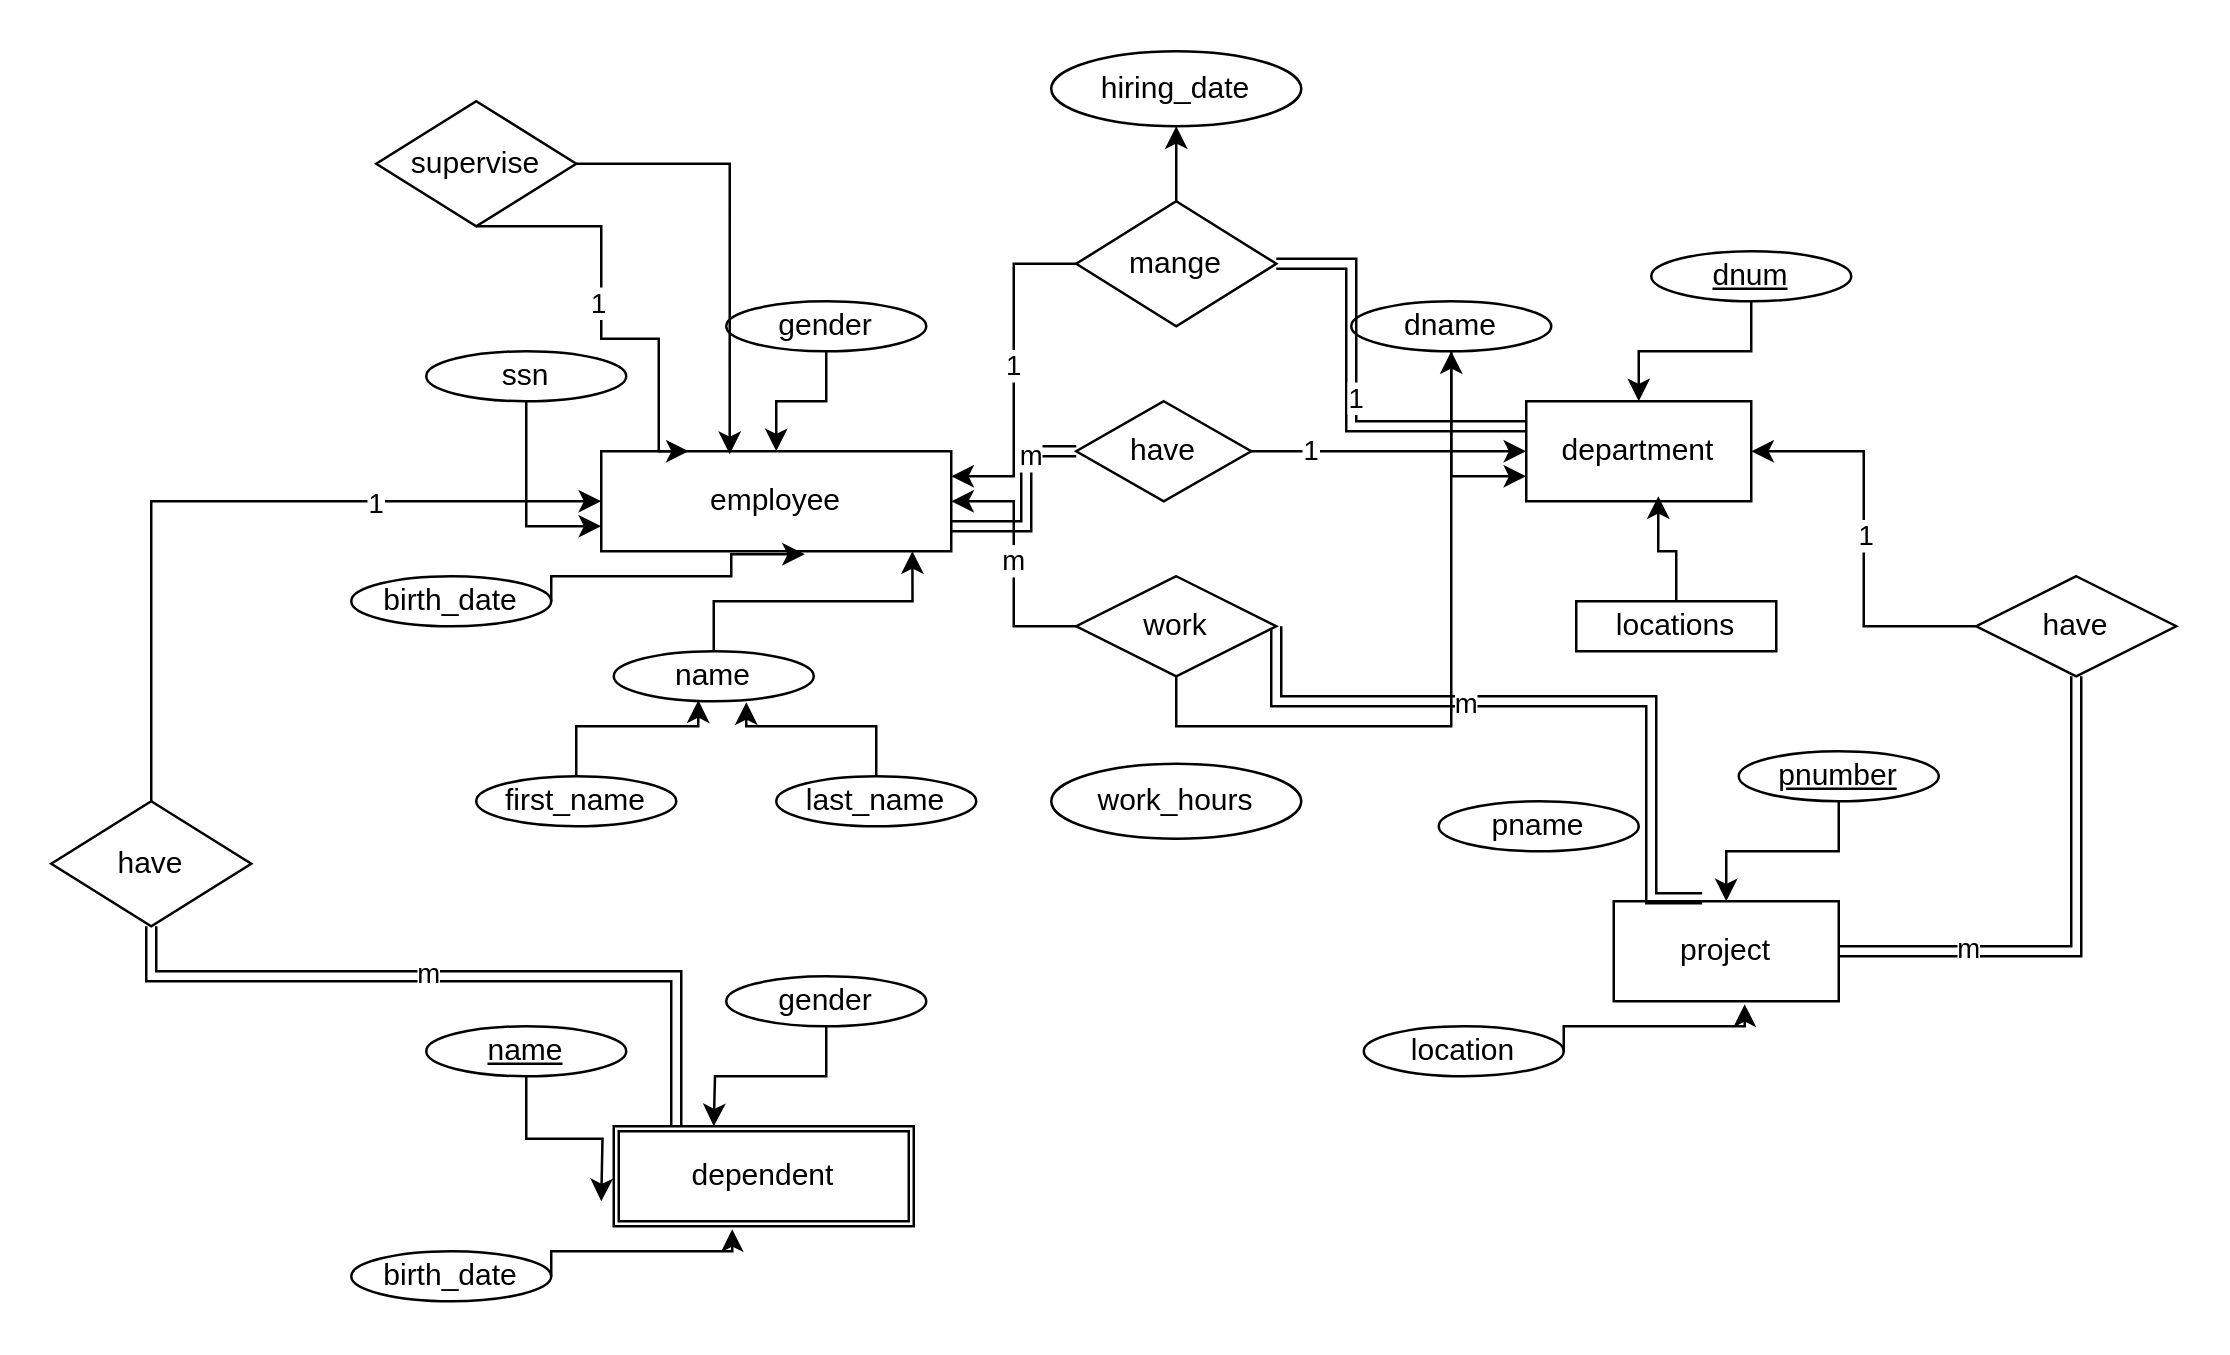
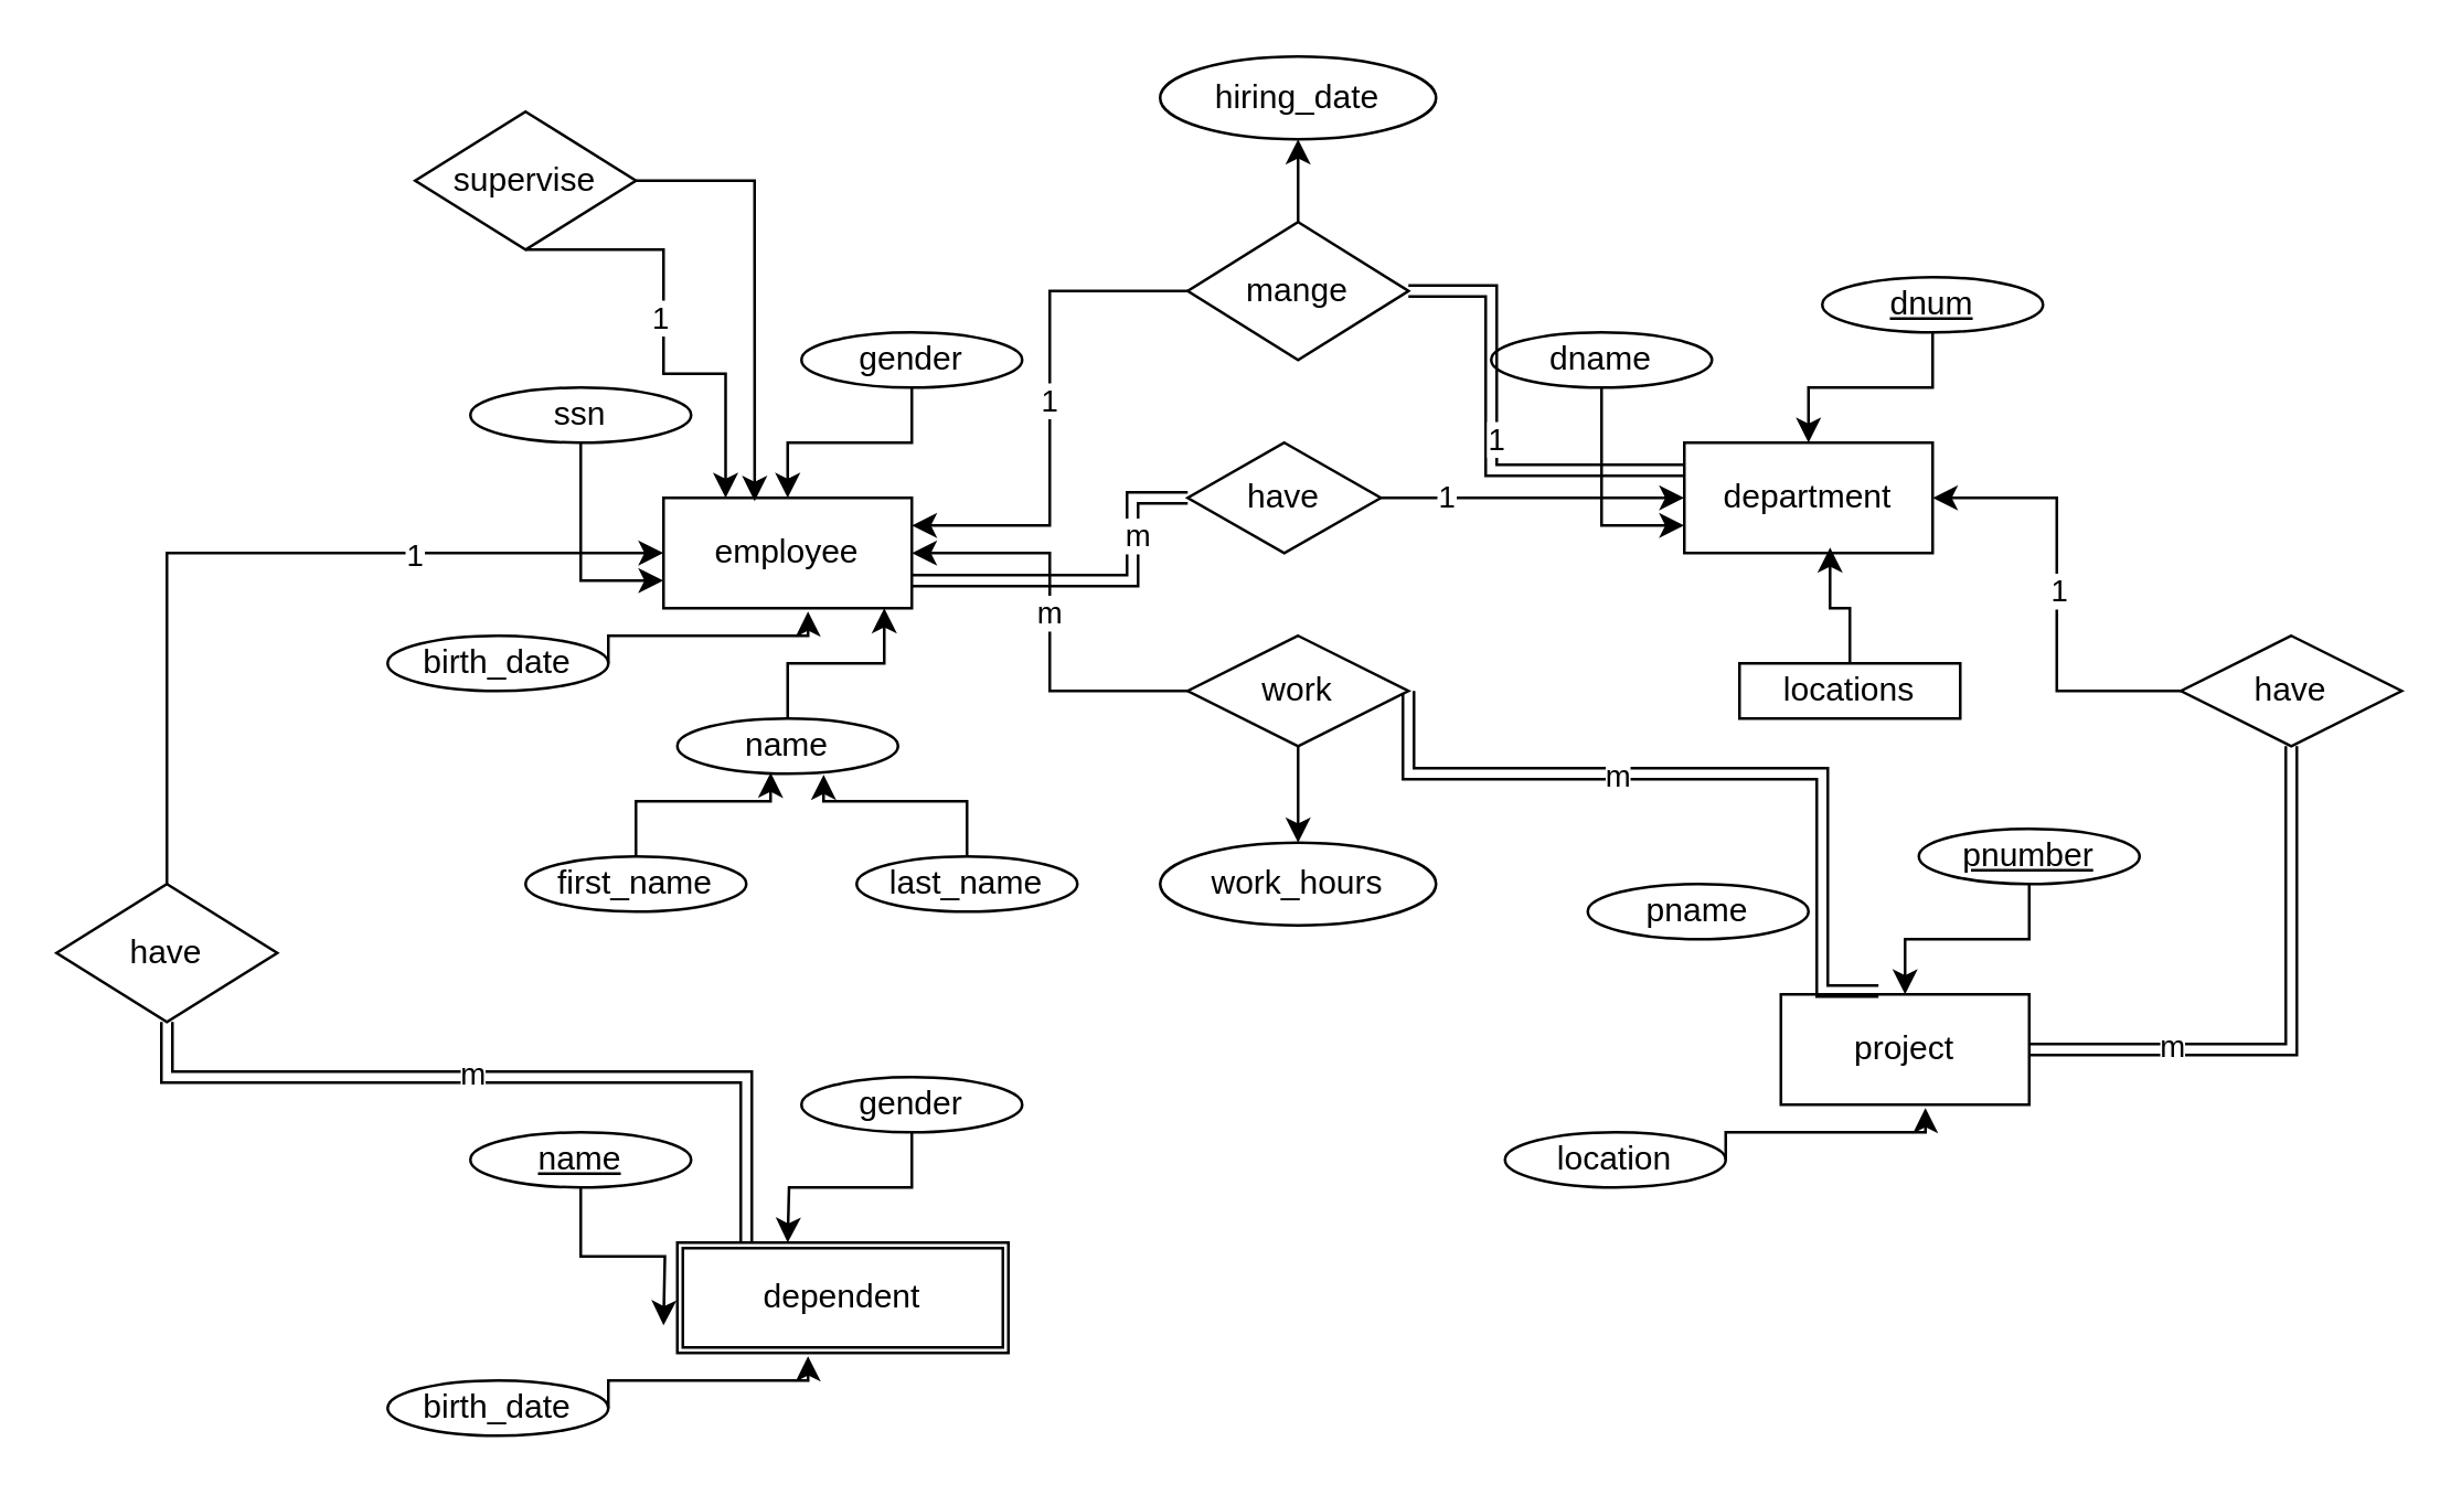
- <mxCell id="2" value="employee" style="rounded=0;whiteSpace=wrap;html=1;" vertex="1" parent="1"><mxGeometry x="240" y="180" width="140" height="40" as="geometry" /></mxCell>
+ <mxCell id="2" value="employee" style="rounded=0;whiteSpace=wrap;html=1;" vertex="1" parent="1"><mxGeometry x="240" y="180" width="90" height="40" as="geometry" /></mxCell>
- <mxCell id="32" style="edgeStyle=orthogonalEdgeStyle;rounded=0;orthogonalLoop=1;jettySize=auto;html=1;exitX=0.5;exitY=1;exitDx=0;exitDy=0;" edge="1" parent="1" source="33" target="17"><mxGeometry relative="1" as="geometry" /></mxCell>
+ <mxCell id="32" style="edgeStyle=orthogonalEdgeStyle;rounded=0;orthogonalLoop=1;jettySize=auto;html=1;exitX=0.5;exitY=1;exitDx=0;exitDy=0;entryX=0.5;entryY=0;entryDx=0;entryDy=0;" edge="1" parent="1" source="33" target="52"><mxGeometry relative="1" as="geometry" /></mxCell>
